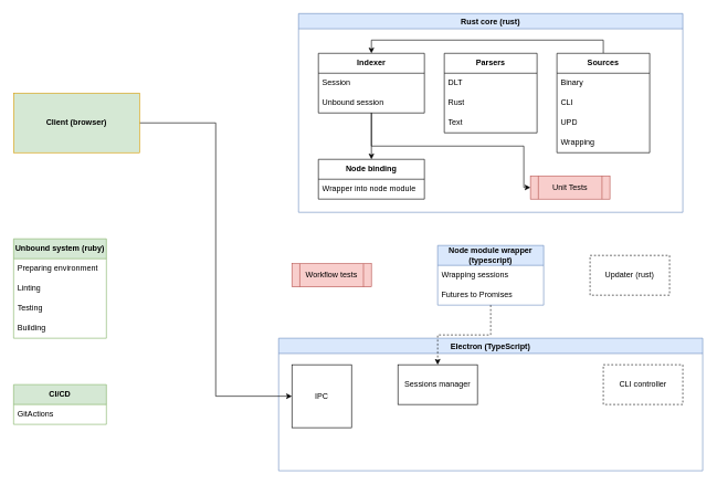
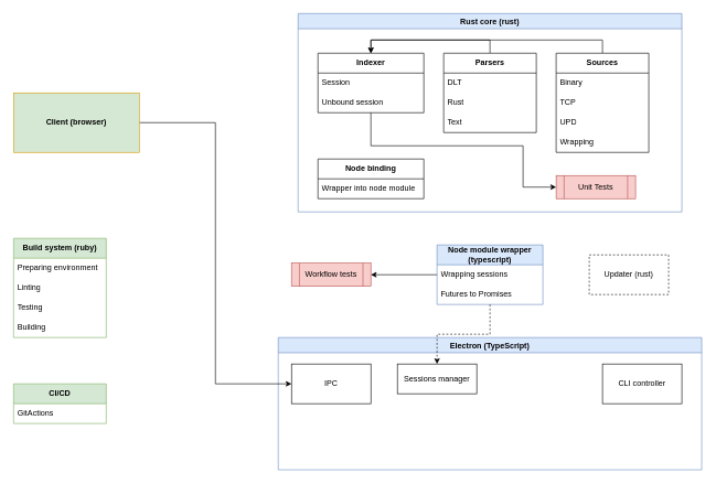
+ <mxCell id="8" style="edgeStyle=orthogonalEdgeStyle;rounded=0;orthogonalLoop=1;jettySize=auto;html=1;exitX=0.5;exitY=0;exitDx=0;exitDy=0;entryX=0.5;entryY=0;entryDx=0;entryDy=0;" edge="1" parent="2" source="9" target="5"><mxGeometry relative="1" as="geometry" /></mxCell>
- <mxCell id="16" value="CLI" style="text;strokeColor=none;fillColor=none;align=left;verticalAlign=middle;spacingLeft=4;spacingRight=4;overflow=hidden;points=[[0,0.5],[1,0.5]];portConstraint=eastwest;rotatable=0;whiteSpace=wrap;html=1;" vertex="1" parent="14"><mxGeometry y="60" width="140" height="30" as="geometry" /></mxCell>
+ <mxCell id="16" value="TCP" style="text;strokeColor=none;fillColor=none;align=left;verticalAlign=middle;spacingLeft=4;spacingRight=4;overflow=hidden;points=[[0,0.5],[1,0.5]];portConstraint=eastwest;rotatable=0;whiteSpace=wrap;html=1;" vertex="1" parent="14"><mxGeometry y="60" width="140" height="30" as="geometry" /></mxCell>
- <mxCell id="3" style="edgeStyle=orthogonalEdgeStyle;rounded=0;orthogonalLoop=1;jettySize=auto;html=1;entryX=0.5;entryY=0;entryDx=0;entryDy=0;" edge="1" parent="2" source="5" target="19"><mxGeometry relative="1" as="geometry" /></mxCell>
- <mxCell id="21" value="Unit Tests" style="shape=process;whiteSpace=wrap;html=1;backgroundOutline=1;fillColor=#f8cecc;strokeColor=#b85450;" vertex="1" parent="2"><mxGeometry x="350" y="245" width="120" height="35" as="geometry" /></mxCell>
+ <mxCell id="21" value="Unit Tests" style="shape=process;whiteSpace=wrap;html=1;backgroundOutline=1;fillColor=#f8cecc;strokeColor=#b85450;" vertex="1" parent="2"><mxGeometry x="390" y="245" width="120" height="35" as="geometry" /></mxCell>
- <mxCell id="35" value="&lt;b&gt;Unbound system (ruby)&lt;/b&gt;" style="swimlane;fontStyle=0;childLayout=stackLayout;horizontal=1;startSize=30;horizontalStack=0;resizeParent=1;resizeParentMax=0;resizeLast=0;collapsible=1;marginBottom=0;whiteSpace=wrap;html=1;fillColor=#d5e8d4;strokeColor=#82b366;" vertex="1" parent="1"><mxGeometry x="20" y="360" width="140" height="150" as="geometry" /></mxCell>
+ <mxCell id="35" value="&lt;b&gt;Build system (ruby)&lt;/b&gt;" style="swimlane;fontStyle=0;childLayout=stackLayout;horizontal=1;startSize=30;horizontalStack=0;resizeParent=1;resizeParentMax=0;resizeLast=0;collapsible=1;marginBottom=0;whiteSpace=wrap;html=1;fillColor=#d5e8d4;strokeColor=#82b366;" vertex="1" parent="1"><mxGeometry x="20" y="360" width="140" height="150" as="geometry" /></mxCell>
+ <mxCell id="22" style="edgeStyle=orthogonalEdgeStyle;rounded=0;orthogonalLoop=1;jettySize=auto;html=1;entryX=1;entryY=0.5;entryDx=0;entryDy=0;" edge="1" parent="1" source="23" target="34"><mxGeometry relative="1" as="geometry" /></mxCell>
- <mxCell id="28" value="Sessions manager" style="rounded=0;whiteSpace=wrap;html=1;" vertex="1" parent="26"><mxGeometry x="180" y="40" width="120" height="60" as="geometry" /></mxCell>
+ <mxCell id="28" value="Sessions manager" style="rounded=0;whiteSpace=wrap;html=1;" vertex="1" parent="26"><mxGeometry x="180" y="40" width="120" height="45" as="geometry" /></mxCell>
- <mxCell id="29" value="CLI controller" style="rounded=0;whiteSpace=wrap;html=1;dashed=1;" vertex="1" parent="26"><mxGeometry x="490" y="40" width="120" height="60" as="geometry" /></mxCell>
+ <mxCell id="29" value="CLI controller" style="rounded=0;whiteSpace=wrap;html=1;" vertex="1" parent="26"><mxGeometry x="490" y="40" width="120" height="60" as="geometry" /></mxCell>
- <mxCell id="27" value="IPC" style="rounded=0;whiteSpace=wrap;html=1;" vertex="1" parent="26"><mxGeometry x="20" y="40" width="90" height="95" as="geometry" /></mxCell>
+ <mxCell id="27" value="IPC" style="rounded=0;whiteSpace=wrap;html=1;" vertex="1" parent="26"><mxGeometry x="20" y="40" width="120" height="60" as="geometry" /></mxCell>
